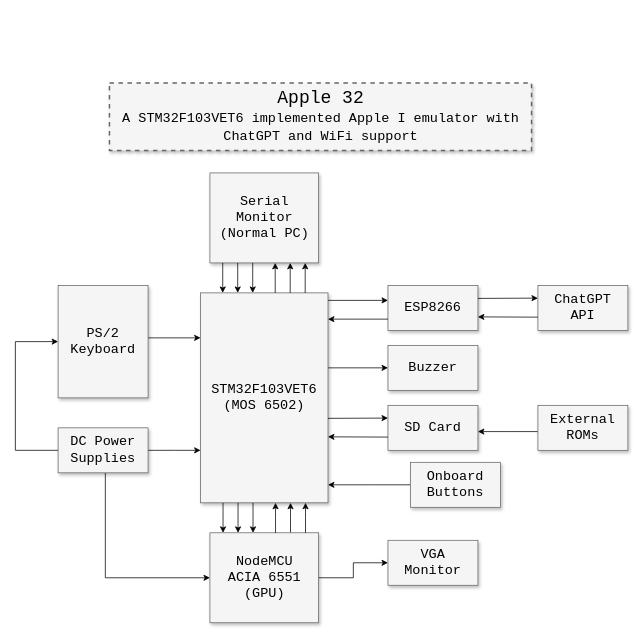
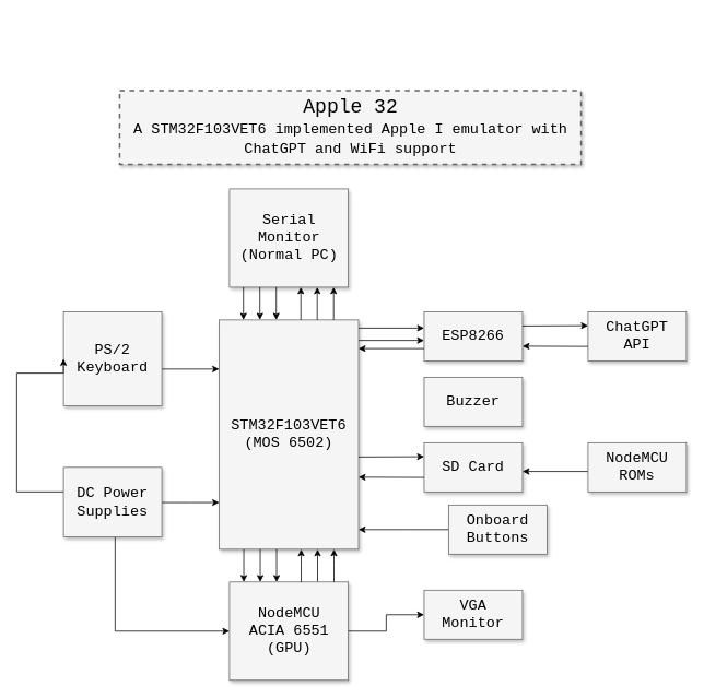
- <mxCell id="12" value="PS/2&lt;br&gt;Keyboard" style="whiteSpace=wrap;html=1;shadow=1;fontSize=18;fillColor=#f5f5f5;strokeColor=#666666;fontFamily=Courier New;" parent="1" vertex="1"><mxGeometry x="77" y="380" width="120" height="150" as="geometry" /></mxCell>
+ <mxCell id="12" value="PS/2&lt;br&gt;Keyboard" style="whiteSpace=wrap;html=1;shadow=1;fontSize=18;fillColor=#f5f5f5;strokeColor=#666666;fontFamily=Courier New;" parent="1" vertex="1"><mxGeometry x="77" y="380" width="120" height="115" as="geometry" /></mxCell>
- <mxCell id="4" style="edgeStyle=elbowEdgeStyle;rounded=0;html=1;startArrow=none;startFill=0;jettySize=auto;orthogonalLoop=1;fontSize=18;elbow=vertical;fontFamily=Courier New;" parent="1" source="6" target="8" edge="1"><mxGeometry relative="1" as="geometry" /></mxCell>
+ <mxCell id="4" style="edgeStyle=elbowEdgeStyle;rounded=0;html=1;startArrow=none;startFill=0;jettySize=auto;orthogonalLoop=1;fontSize=18;elbow=vertical;fontFamily=Courier New;" parent="1" source="6" target="7" edge="1"><mxGeometry relative="1" as="geometry" /></mxCell>
- <mxCell id="29" value="External&lt;br&gt;ROMs" style="whiteSpace=wrap;html=1;shadow=1;fontSize=18;fillColor=#f5f5f5;strokeColor=#666666;fontFamily=Courier New;" vertex="1" parent="1"><mxGeometry x="717" y="540" width="120" height="60" as="geometry" /></mxCell>
+ <mxCell id="29" value="NodeMCU&lt;br&gt;ROMs" style="whiteSpace=wrap;html=1;shadow=1;fontSize=18;fillColor=#f5f5f5;strokeColor=#666666;fontFamily=Courier New;" vertex="1" parent="1"><mxGeometry x="717" y="540" width="120" height="60" as="geometry" /></mxCell>
- <mxCell id="16" value="DC Power&lt;br&gt;Supplies" style="whiteSpace=wrap;html=1;shadow=1;fontSize=18;fillColor=#f5f5f5;strokeColor=#666666;fontFamily=Courier New;" parent="1" vertex="1"><mxGeometry x="77" y="570" width="120" height="60" as="geometry" /></mxCell>
+ <mxCell id="16" value="DC Power&lt;br&gt;Supplies" style="whiteSpace=wrap;html=1;shadow=1;fontSize=18;fillColor=#f5f5f5;strokeColor=#666666;fontFamily=Courier New;" parent="1" vertex="1"><mxGeometry x="77" y="570" width="120" height="85" as="geometry" /></mxCell>
